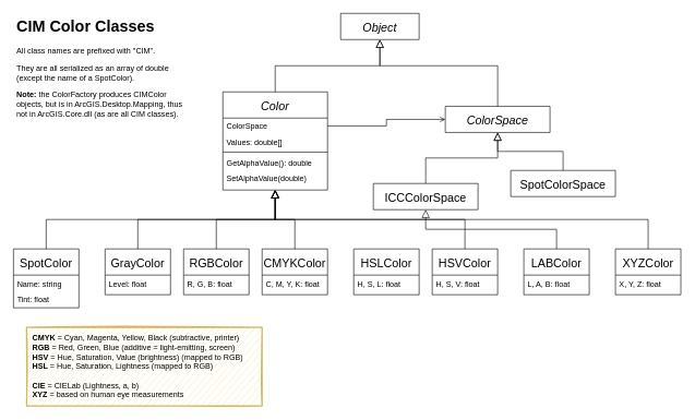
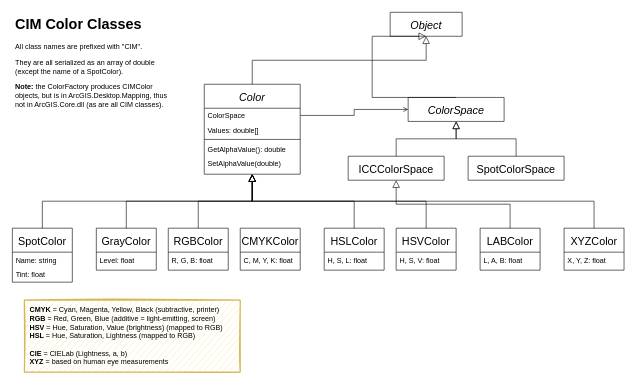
- <mxCell id="3" value="Object" style="swimlane;fontStyle=2;align=center;verticalAlign=middle;childLayout=stackLayout;horizontal=1;startSize=40;horizontalStack=0;resizeParent=1;resizeLast=0;collapsible=1;marginBottom=0;rounded=0;shadow=0;strokeWidth=1;fontSize=18;" parent="1" vertex="1"><mxGeometry x="520" y="20" width="120" height="40" as="geometry"><mxRectangle x="340" y="380" width="170" height="26" as="alternateBounds" /></mxGeometry></mxCell>
+ <mxCell id="3" value="Object" style="swimlane;fontStyle=2;align=center;verticalAlign=middle;childLayout=stackLayout;horizontal=1;startSize=40;horizontalStack=0;resizeParent=1;resizeLast=0;collapsible=1;marginBottom=0;rounded=0;shadow=0;strokeWidth=1;fontSize=18;" parent="1" vertex="1"><mxGeometry x="650" y="20" width="120" height="40" as="geometry"><mxRectangle x="340" y="380" width="170" height="26" as="alternateBounds" /></mxGeometry></mxCell>
- <mxCell id="11" value="ICCColorSpace" style="swimlane;fontStyle=0;align=center;verticalAlign=middle;childLayout=stackLayout;horizontal=1;startSize=40;horizontalStack=0;resizeParent=1;resizeLast=0;collapsible=1;marginBottom=0;rounded=0;shadow=0;strokeWidth=1;fontSize=18;" parent="1" vertex="1"><mxGeometry x="570" y="280" width="160" height="40" as="geometry"><mxRectangle x="340" y="380" width="170" height="26" as="alternateBounds" /></mxGeometry></mxCell>
+ <mxCell id="11" value="ICCColorSpace" style="swimlane;fontStyle=0;align=center;verticalAlign=middle;childLayout=stackLayout;horizontal=1;startSize=40;horizontalStack=0;resizeParent=1;resizeLast=0;collapsible=1;marginBottom=0;rounded=0;shadow=0;strokeWidth=1;fontSize=18;" parent="1" vertex="1"><mxGeometry x="580" y="260" width="160" height="40" as="geometry"><mxRectangle x="340" y="380" width="170" height="26" as="alternateBounds" /></mxGeometry></mxCell>
- <mxCell id="38" value="" style="endArrow=block;endSize=10;endFill=0;shadow=0;strokeWidth=1;rounded=0;edgeStyle=elbowEdgeStyle;elbow=vertical;exitX=0.5;exitY=0;exitDx=0;exitDy=0;entryX=0.5;entryY=1;entryDx=0;entryDy=0;" parent="1" source="25" target="4" edge="1"><mxGeometry width="160" relative="1" as="geometry"><mxPoint x="340" y="390" as="sourcePoint" /><mxPoint x="430" y="310" as="targetPoint" /></mxGeometry></mxCell>
+ <mxCell id="39" value="" style="endArrow=block;endSize=10;endFill=0;shadow=0;strokeWidth=1;rounded=0;edgeStyle=elbowEdgeStyle;elbow=vertical;exitX=0.5;exitY=0;exitDx=0;exitDy=0;entryX=0.5;entryY=1;entryDx=0;entryDy=0;" parent="1" source="27" target="4" edge="1"><mxGeometry width="160" relative="1" as="geometry"><mxPoint x="460" y="390" as="sourcePoint" /><mxPoint x="430" y="310" as="targetPoint" /></mxGeometry></mxCell>
